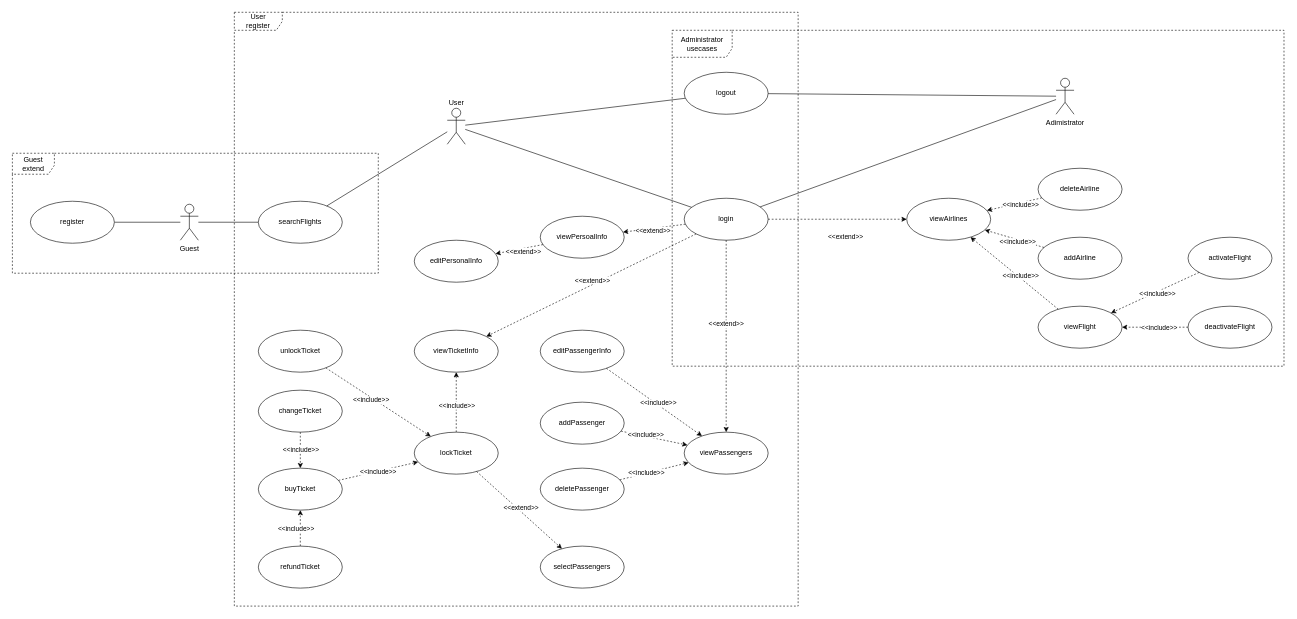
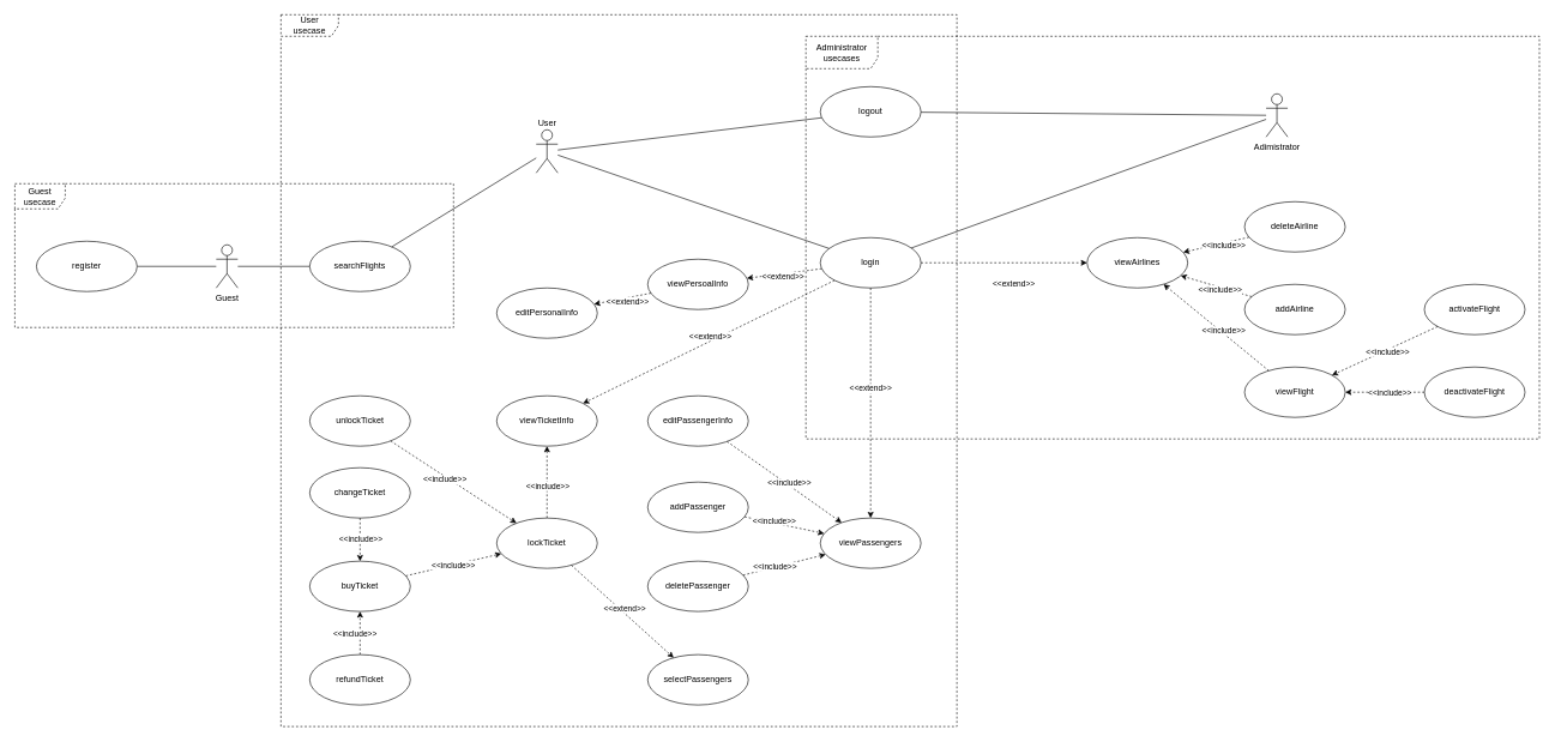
- <mxCell id="74" value="User&lt;br&gt;register" style="shape=umlFrame;whiteSpace=wrap;html=1;pointerEvents=0;dashed=1;width=80;height=30;" vertex="1" parent="1"><mxGeometry x="390" y="20" width="940" height="990" as="geometry" /></mxCell>
+ <mxCell id="74" value="User&lt;br&gt;usecase" style="shape=umlFrame;whiteSpace=wrap;html=1;pointerEvents=0;dashed=1;width=80;height=30;" vertex="1" parent="1"><mxGeometry x="390" y="20" width="940" height="990" as="geometry" /></mxCell>
- <mxCell id="75" value="Guest&lt;br&gt;extend" style="shape=umlFrame;whiteSpace=wrap;html=1;pointerEvents=0;width=70;height=35;dashed=1;" vertex="1" parent="1"><mxGeometry x="20" y="255" width="610" height="200" as="geometry" /></mxCell>
+ <mxCell id="75" value="Guest&lt;br&gt;usecase" style="shape=umlFrame;whiteSpace=wrap;html=1;pointerEvents=0;width=70;height=35;dashed=1;" vertex="1" parent="1"><mxGeometry x="20" y="255" width="610" height="200" as="geometry" /></mxCell>
